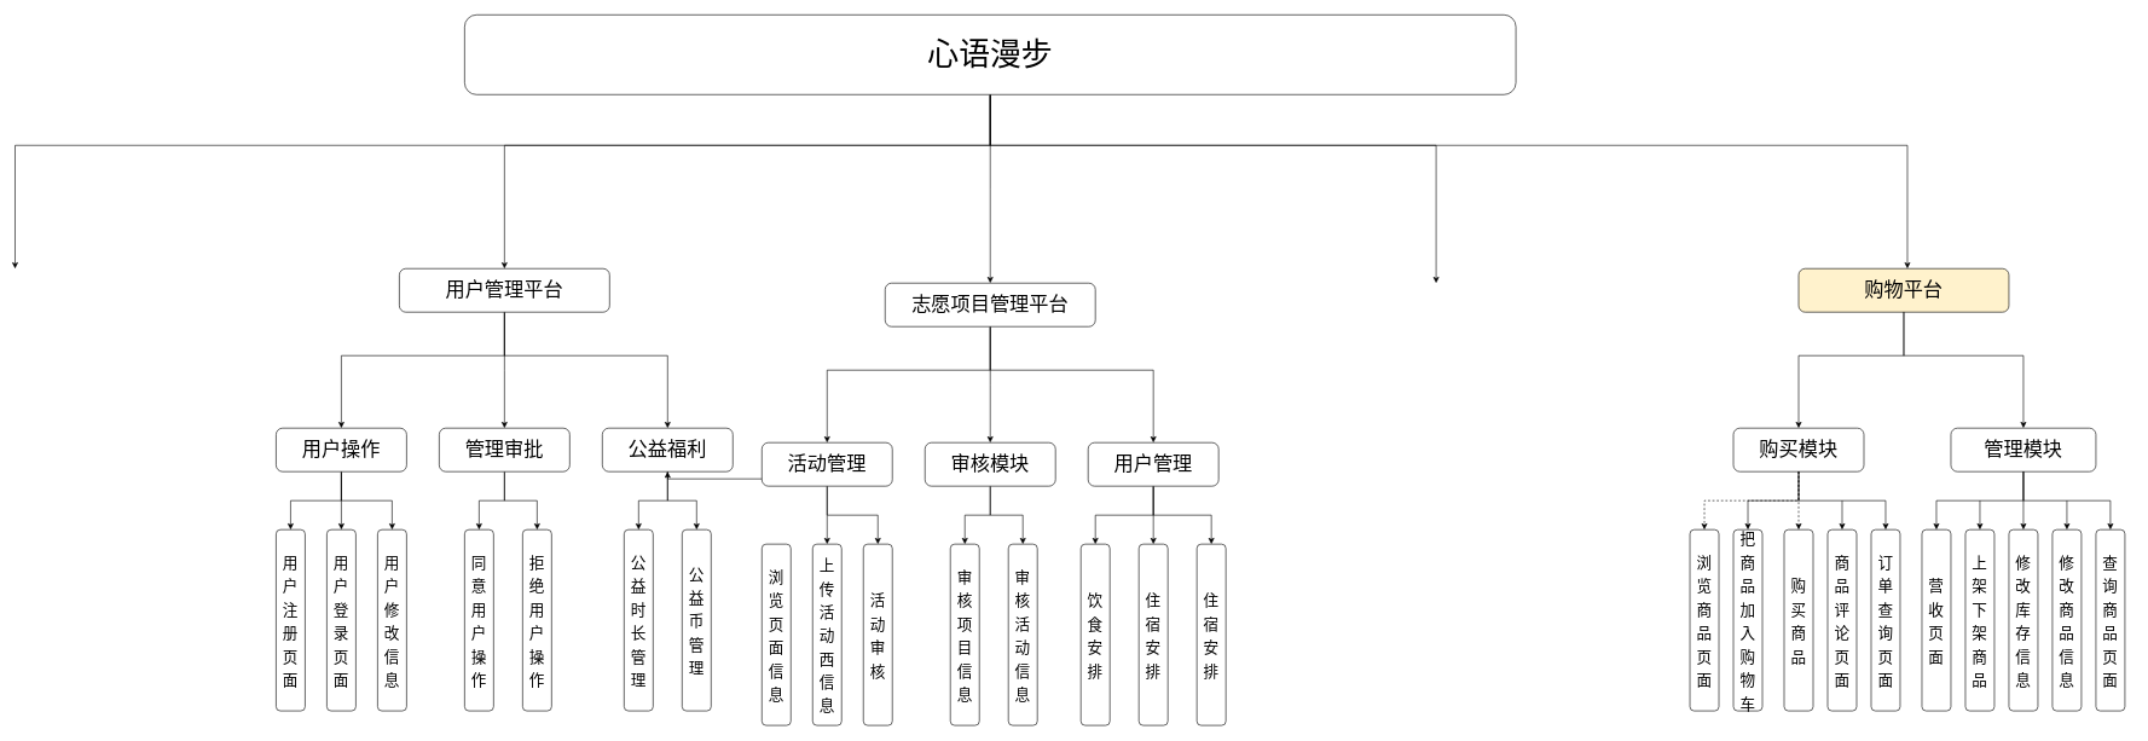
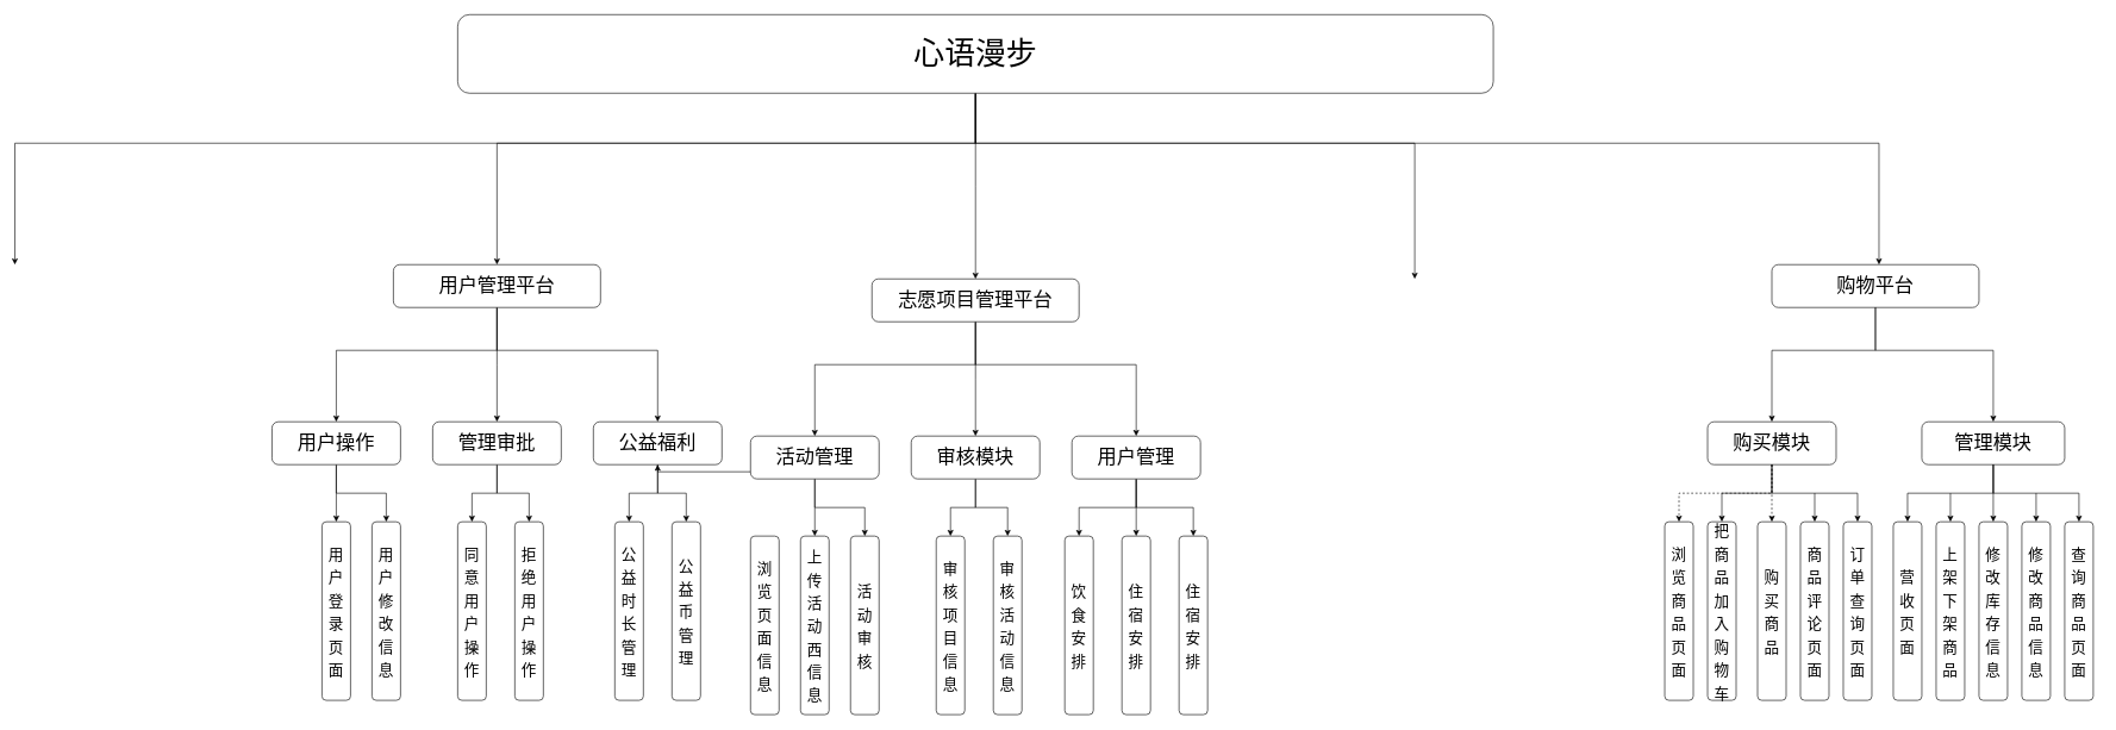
- <mxCell id="3" value="&lt;font style=&quot;font-size: 27px;&quot;&gt;购物平台&lt;/font&gt;" style="rounded=1;whiteSpace=wrap;html=1;fillColor=#fff2cc;" vertex="1" parent="2"><mxGeometry x="290" width="290" height="60" as="geometry" /></mxCell>
+ <mxCell id="3" value="&lt;font style=&quot;font-size: 27px;&quot;&gt;购物平台&lt;/font&gt;" style="rounded=1;whiteSpace=wrap;html=1;" vertex="1" parent="2"><mxGeometry x="290" width="290" height="60" as="geometry" /></mxCell>
- <mxCell id="38" style="edgeStyle=elbowEdgeStyle;rounded=0;orthogonalLoop=1;jettySize=auto;elbow=vertical;html=1;exitX=0.5;exitY=1;exitDx=0;exitDy=0;entryX=0.5;entryY=0;entryDx=0;entryDy=0;" edge="1" parent="1" source="39" target="46"><mxGeometry relative="1" as="geometry" /></mxCell>
- <mxCell id="46" value="&lt;font style=&quot;font-size: 21px;&quot;&gt;用户注册页面&lt;/font&gt;" style="rounded=1;whiteSpace=wrap;html=1;fontSize=27;" vertex="1" parent="1"><mxGeometry x="380" y="730" width="40" height="250" as="geometry" /></mxCell>
